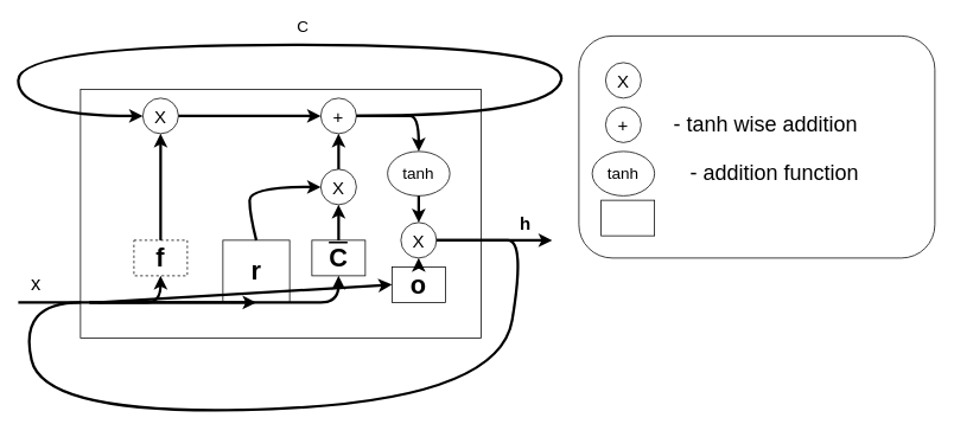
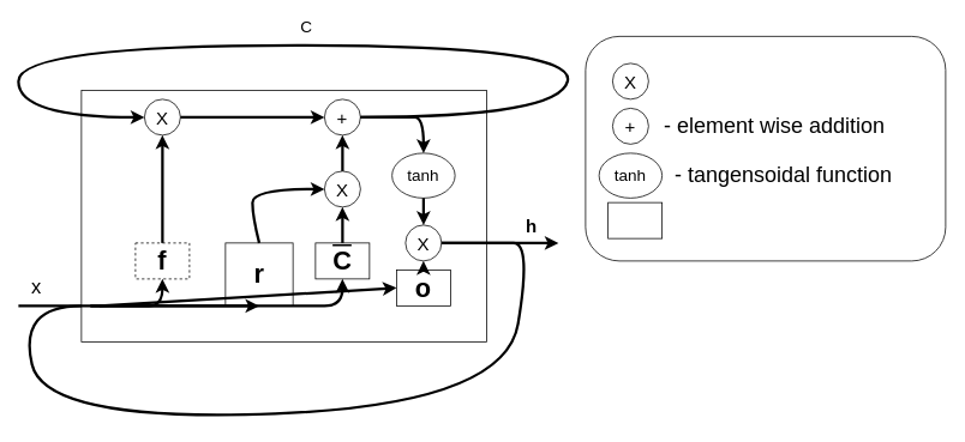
- <mxCell id="35" value="- tanh wise addition" style="text;html=1;strokeColor=none;fillColor=none;align=center;verticalAlign=middle;whiteSpace=wrap;rounded=0;fontSize=24;" parent="1" vertex="1"><mxGeometry x="700" y="125" width="320" height="30" as="geometry" /></mxCell>
+ <mxCell id="35" value="- element wise addition" style="text;html=1;strokeColor=none;fillColor=none;align=center;verticalAlign=middle;whiteSpace=wrap;rounded=0;fontSize=24;" parent="1" vertex="1"><mxGeometry x="700" y="125" width="320" height="30" as="geometry" /></mxCell>
- <mxCell id="36" value="- addition function" style="text;html=1;strokeColor=none;fillColor=none;align=center;verticalAlign=middle;whiteSpace=wrap;rounded=0;fontSize=24;" parent="1" vertex="1"><mxGeometry x="710" y="180" width="320" height="30" as="geometry" /></mxCell>
+ <mxCell id="36" value="- tangensoidal function" style="text;html=1;strokeColor=none;fillColor=none;align=center;verticalAlign=middle;whiteSpace=wrap;rounded=0;fontSize=24;" parent="1" vertex="1"><mxGeometry x="710" y="180" width="320" height="30" as="geometry" /></mxCell>
